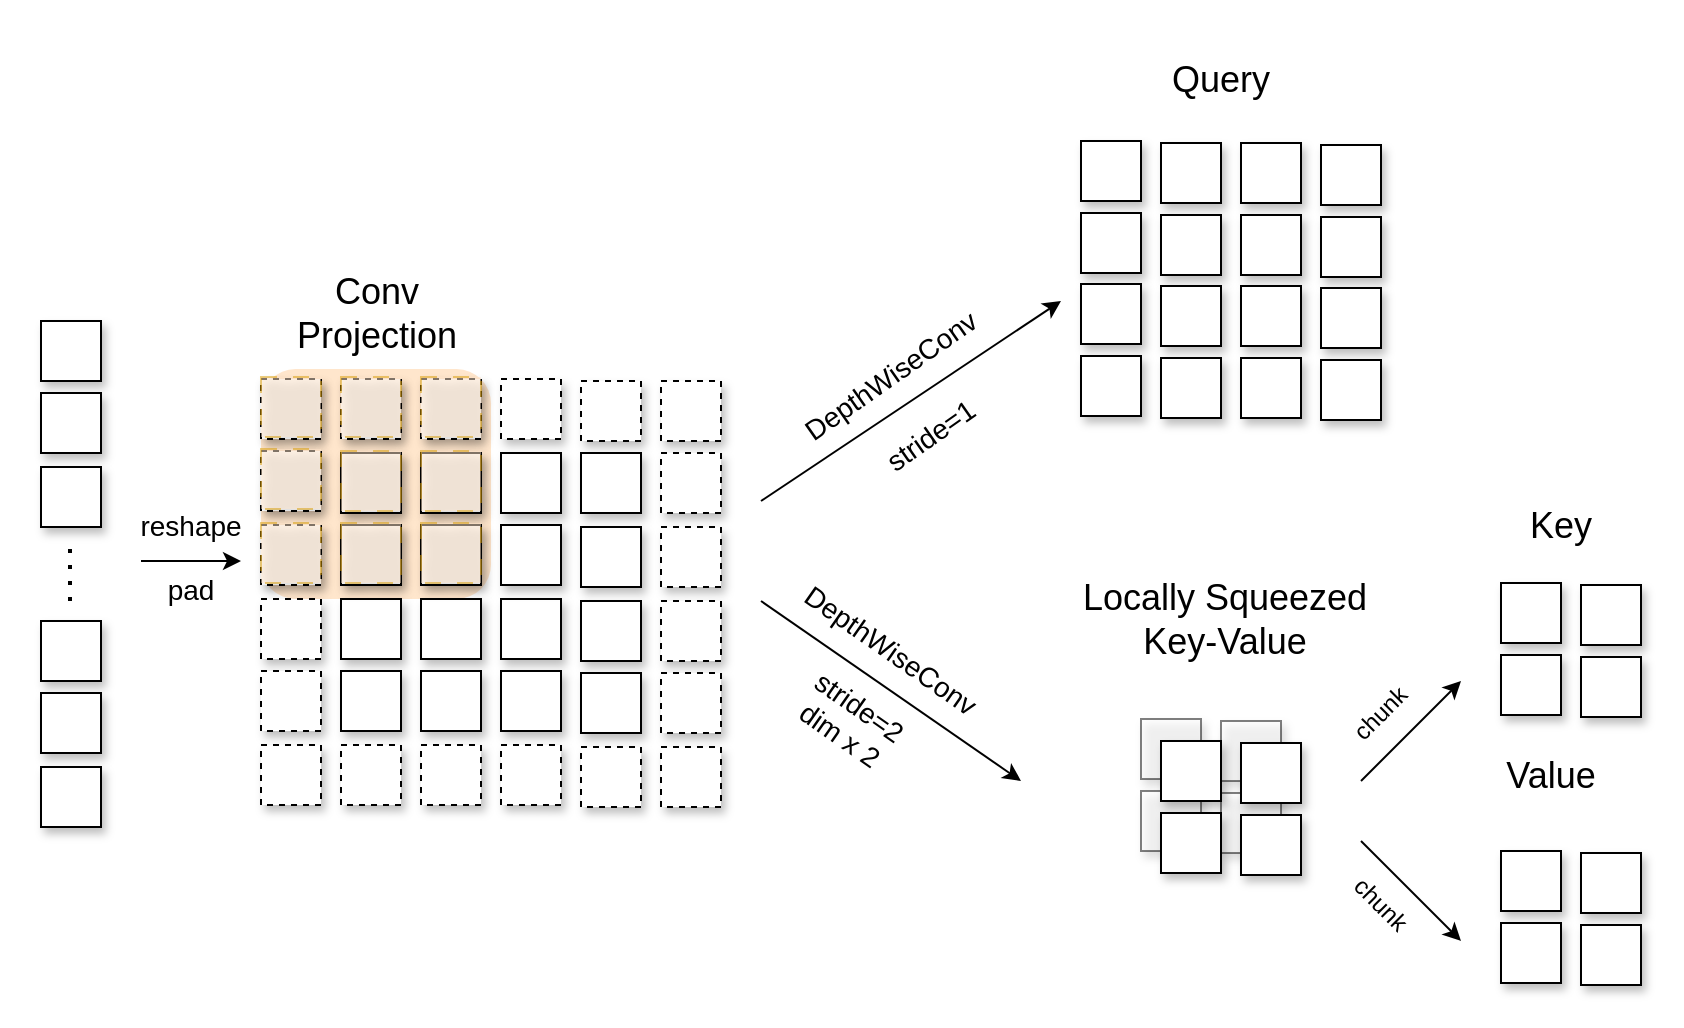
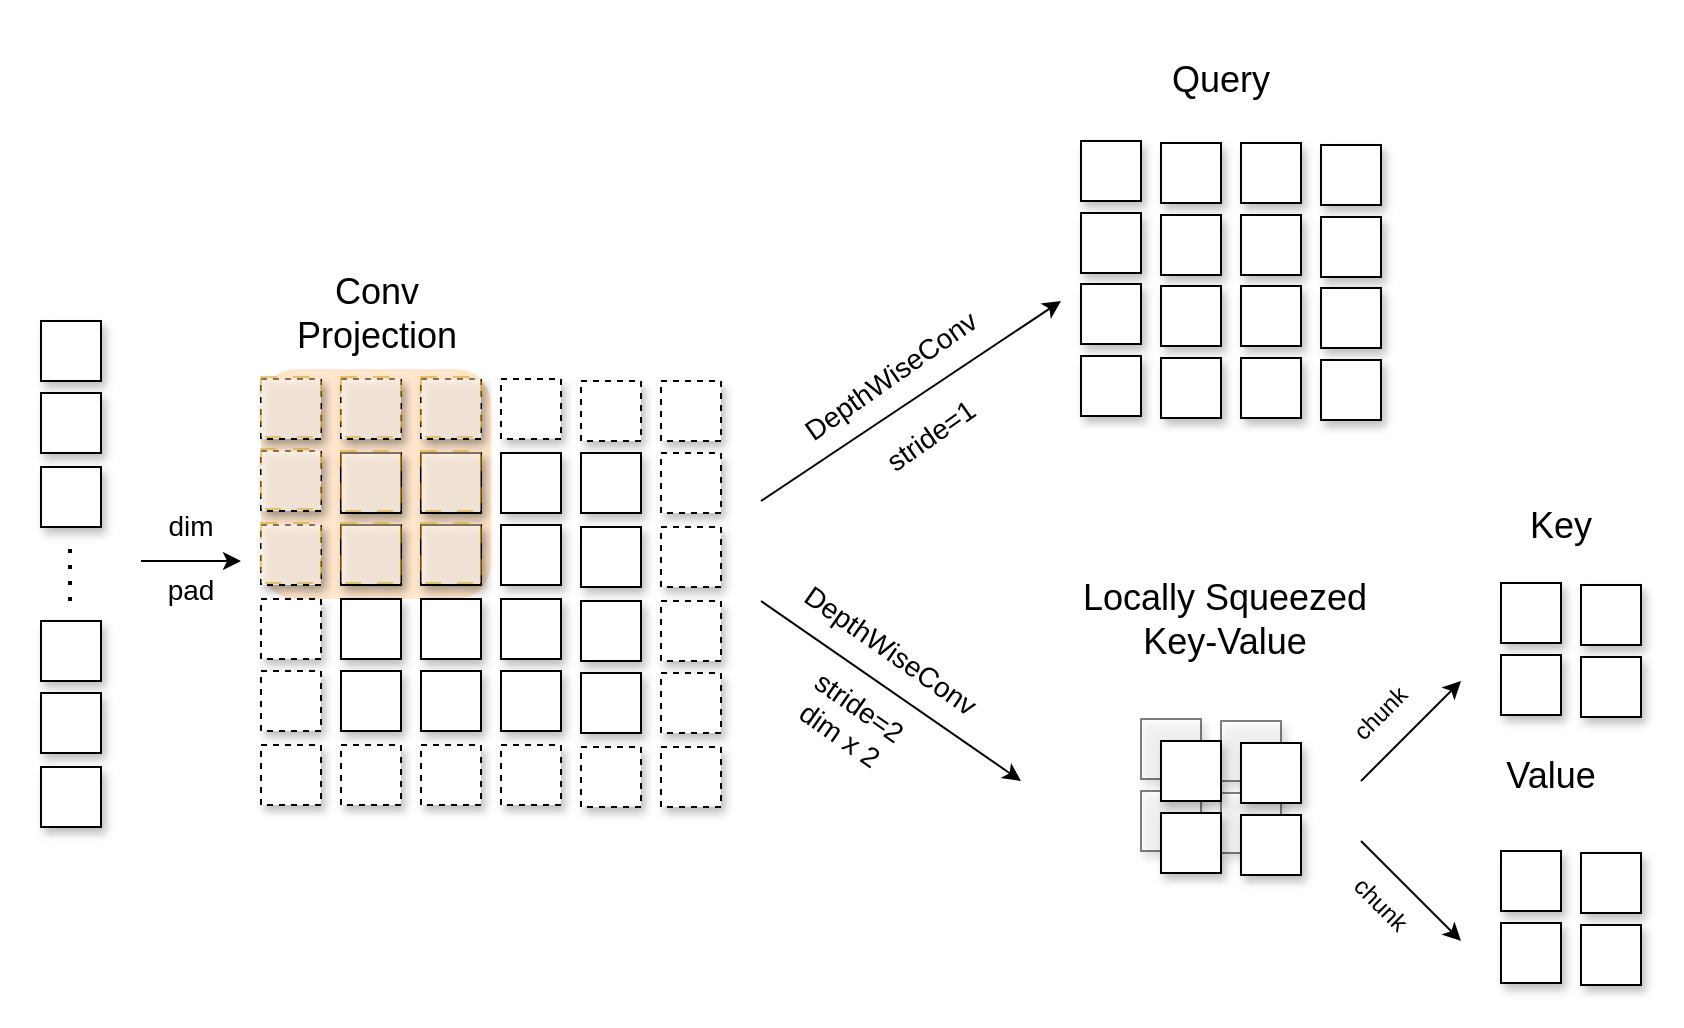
- <mxCell id="11" value="&lt;font style=&quot;font-size: 14px;&quot;&gt;reshape&lt;/font&gt;" style="text;html=1;align=center;verticalAlign=middle;resizable=0;points=[];autosize=1;strokeColor=none;fillColor=none;" vertex="1" parent="1"><mxGeometry x="60" y="248" width="70" height="30" as="geometry" /></mxCell>
+ <mxCell id="11" value="&lt;font style=&quot;font-size: 14px;&quot;&gt;dim&lt;/font&gt;" style="text;html=1;align=center;verticalAlign=middle;resizable=0;points=[];autosize=1;strokeColor=none;fillColor=none;" vertex="1" parent="1"><mxGeometry x="60" y="248" width="70" height="30" as="geometry" /></mxCell>
